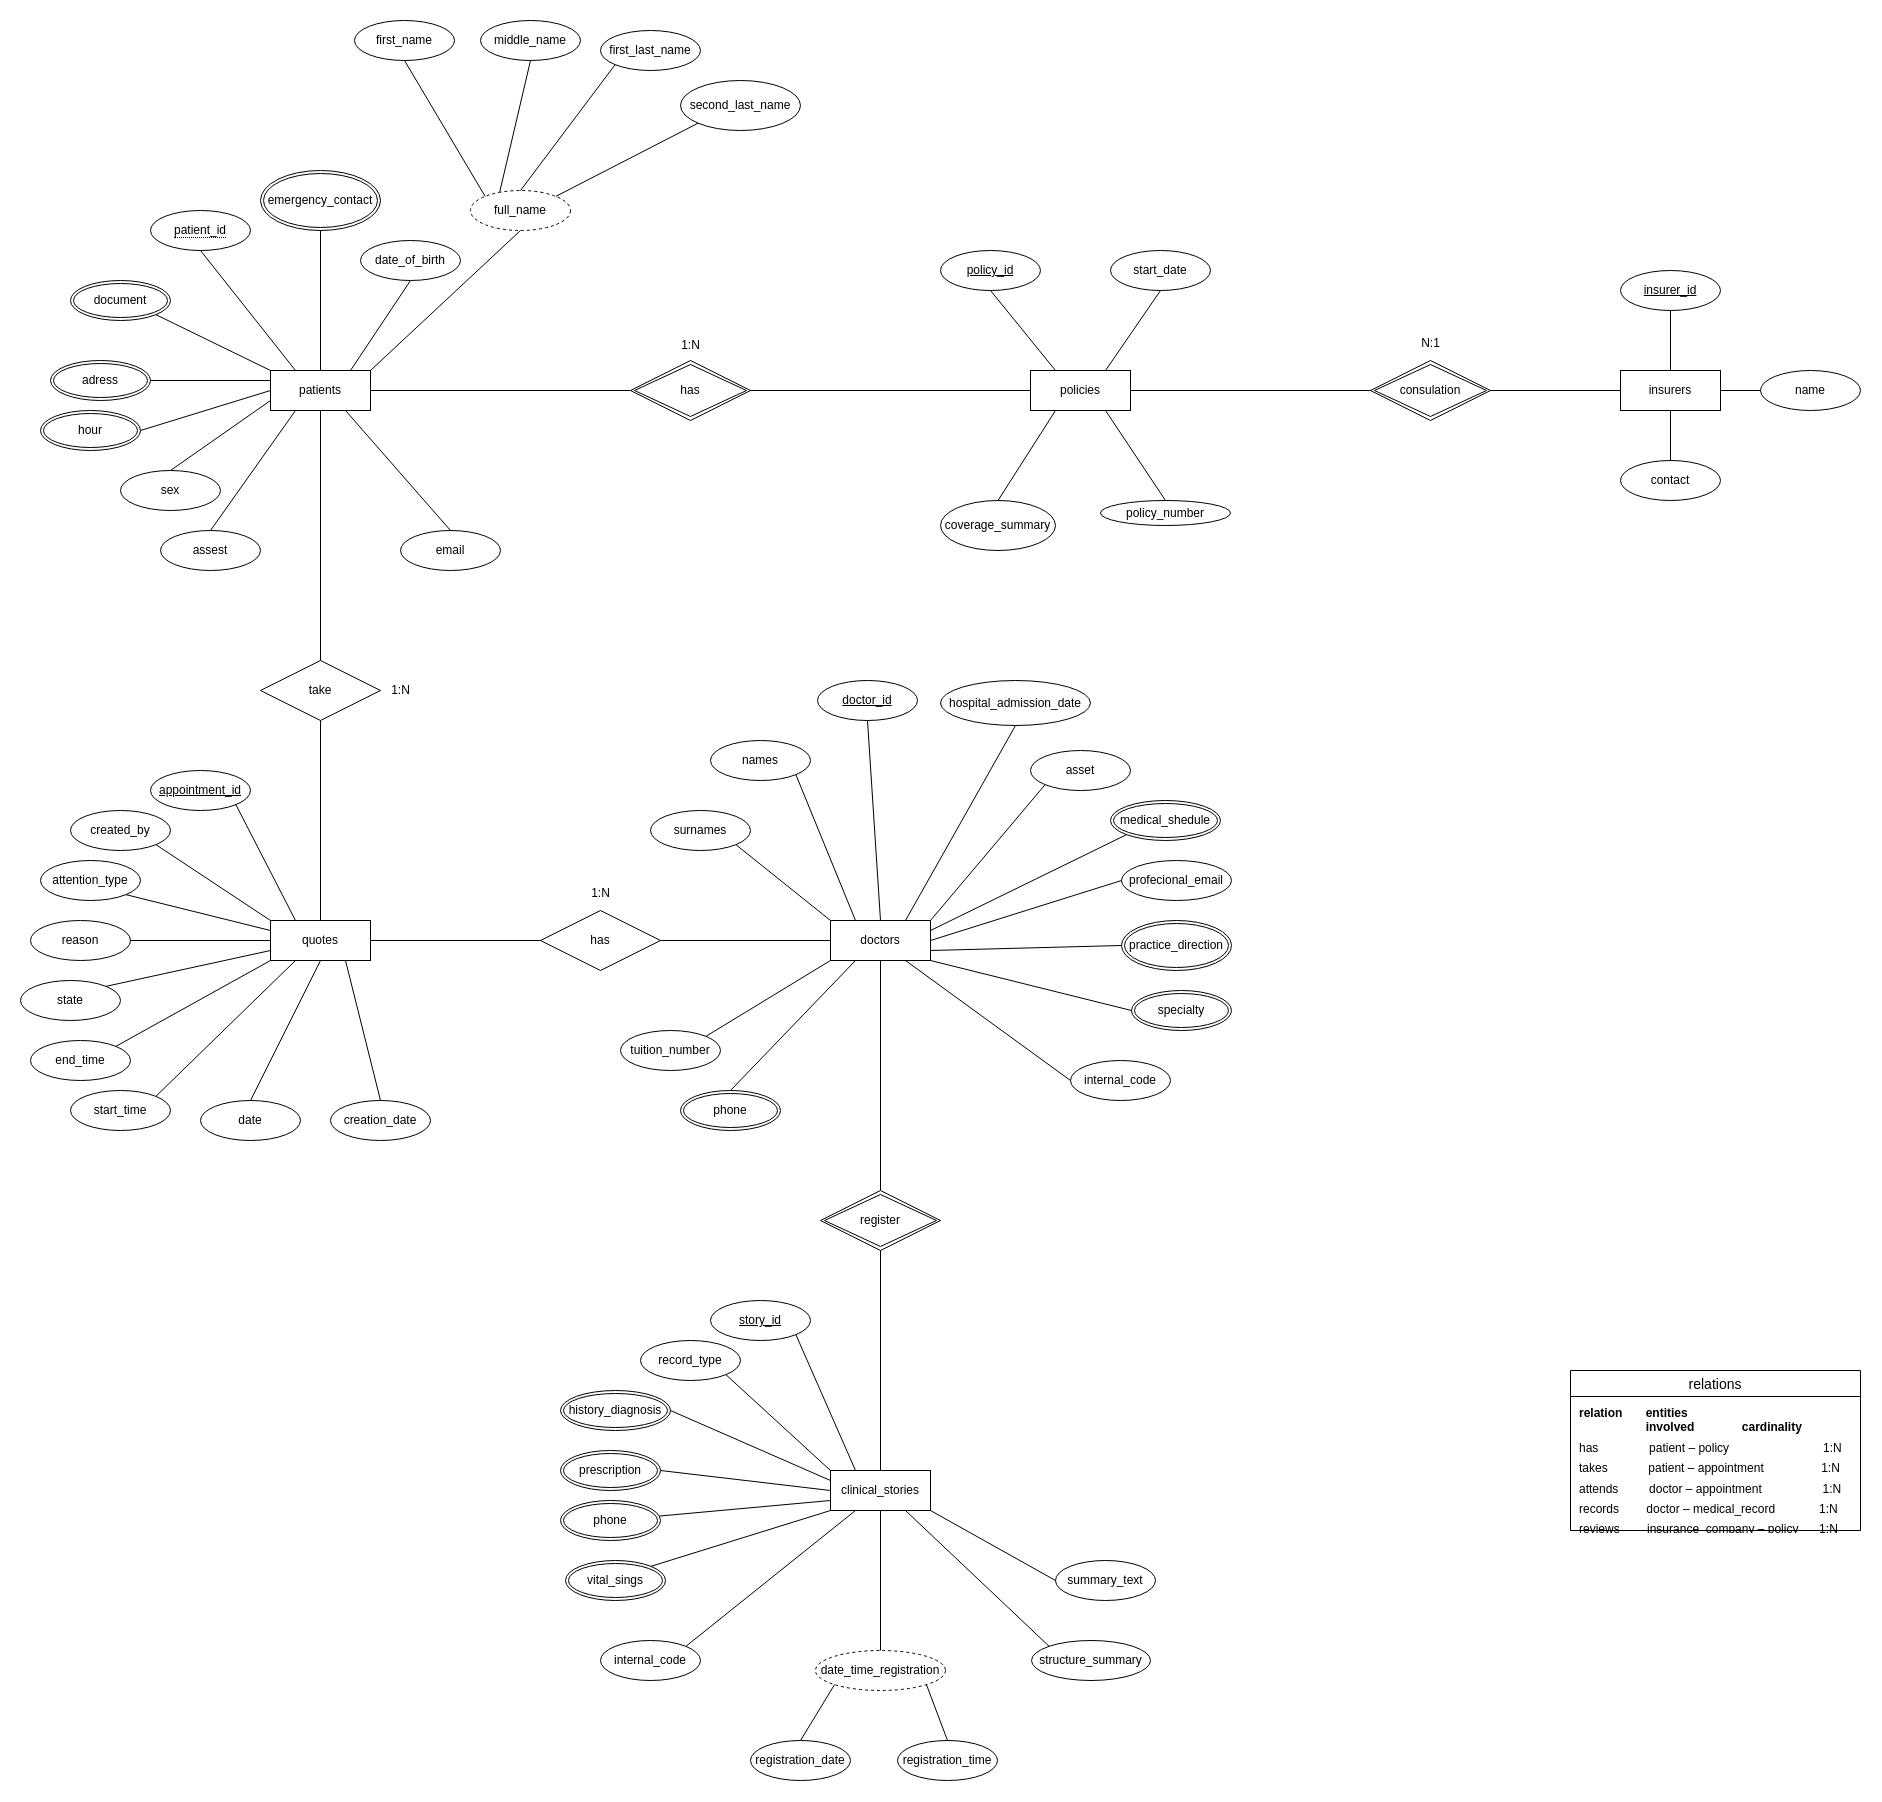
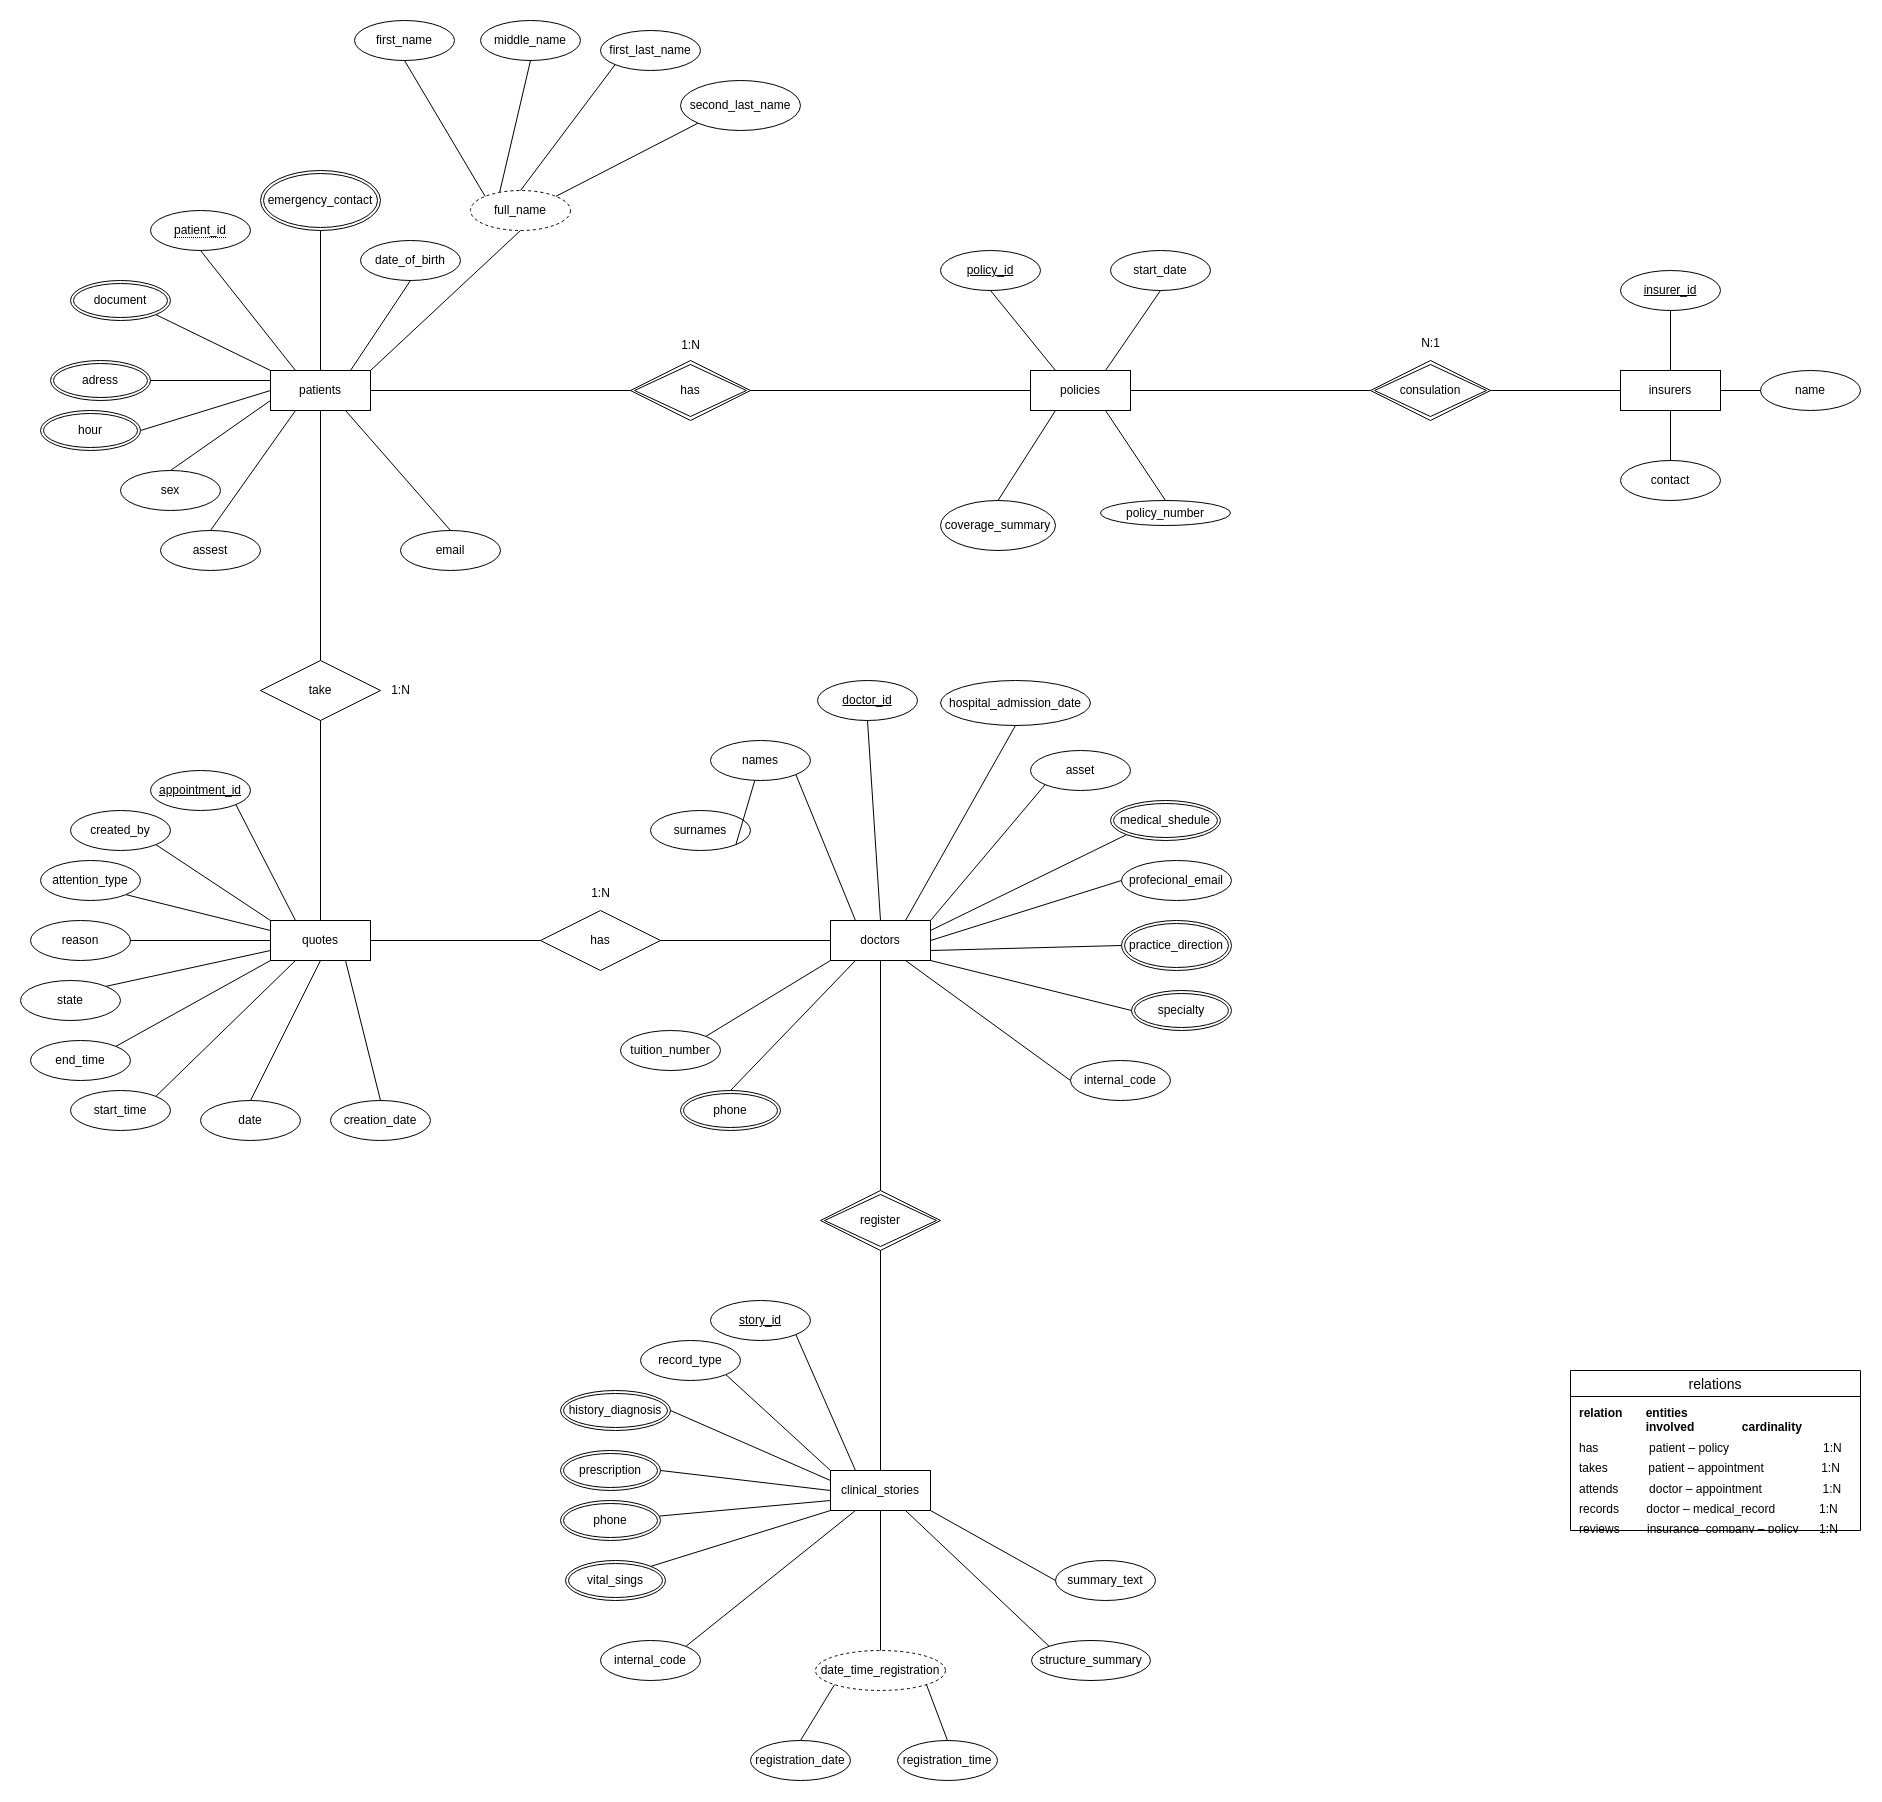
- <mxCell id="82" value="" style="endArrow=none;html=1;rounded=0;exitX=1;exitY=1;exitDx=0;exitDy=0;entryX=0;entryY=0;entryDx=0;entryDy=0;" edge="1" parent="1" source="81" target="80"><mxGeometry relative="1" as="geometry"><mxPoint x="450" y="910" as="sourcePoint" /><mxPoint x="610" y="910" as="targetPoint" /></mxGeometry></mxCell>
+ <mxCell id="82" value="" style="endArrow=none;html=1;rounded=0;exitX=1;exitY=1;exitDx=0;exitDy=0;" edge="1" parent="1" source="81" target="83"><mxGeometry relative="1" as="geometry"><mxPoint x="450" y="910" as="sourcePoint" /><mxPoint x="610" y="910" as="targetPoint" /></mxGeometry></mxCell>
